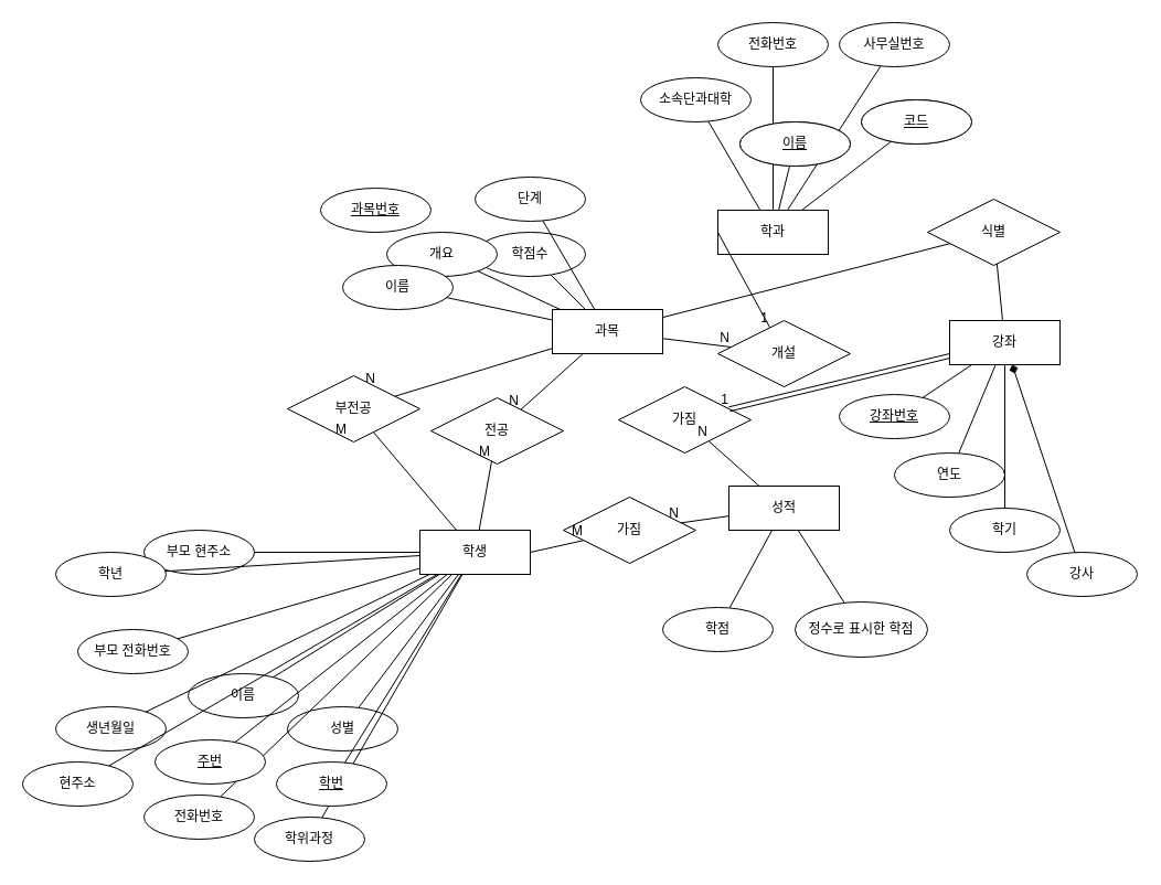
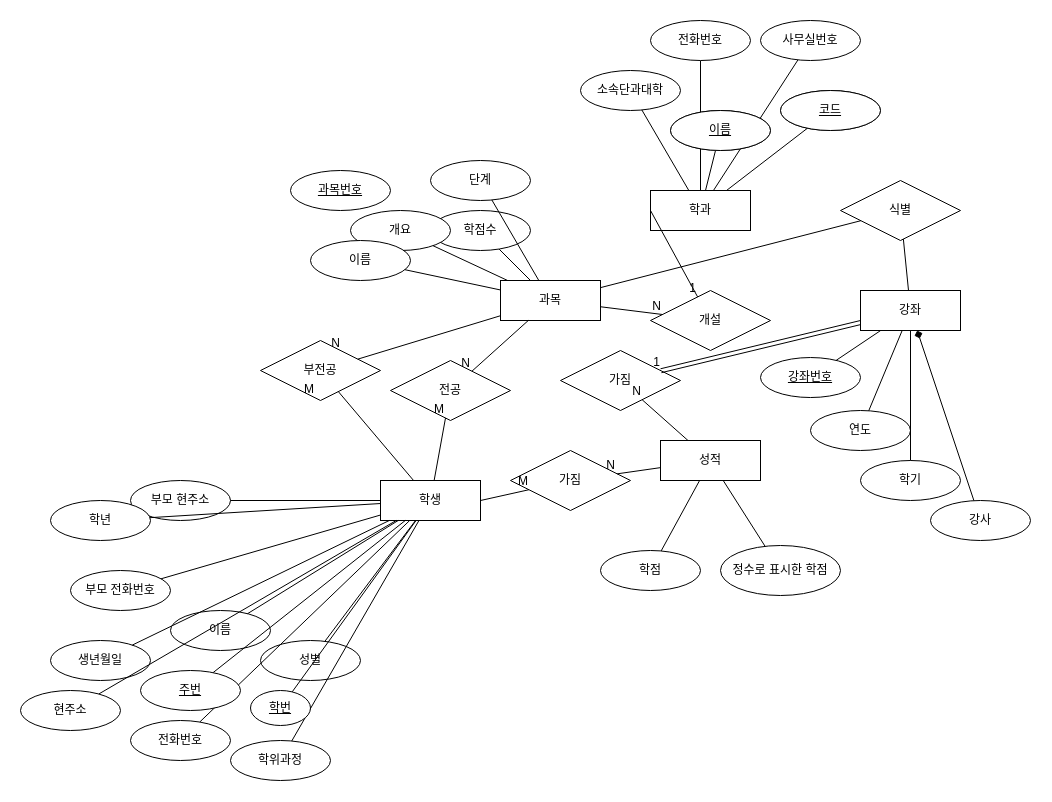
- <mxCell id="50" value="학번" style="ellipse;whiteSpace=wrap;html=1;align=center;fontStyle=4;" vertex="1" parent="1"><mxGeometry x="250" y="690" width="100" height="40" as="geometry" /></mxCell>
+ <mxCell id="50" value="학번" style="ellipse;whiteSpace=wrap;html=1;align=center;fontStyle=4;" vertex="1" parent="1"><mxGeometry x="250" y="690" width="60" height="35" as="geometry" /></mxCell>
